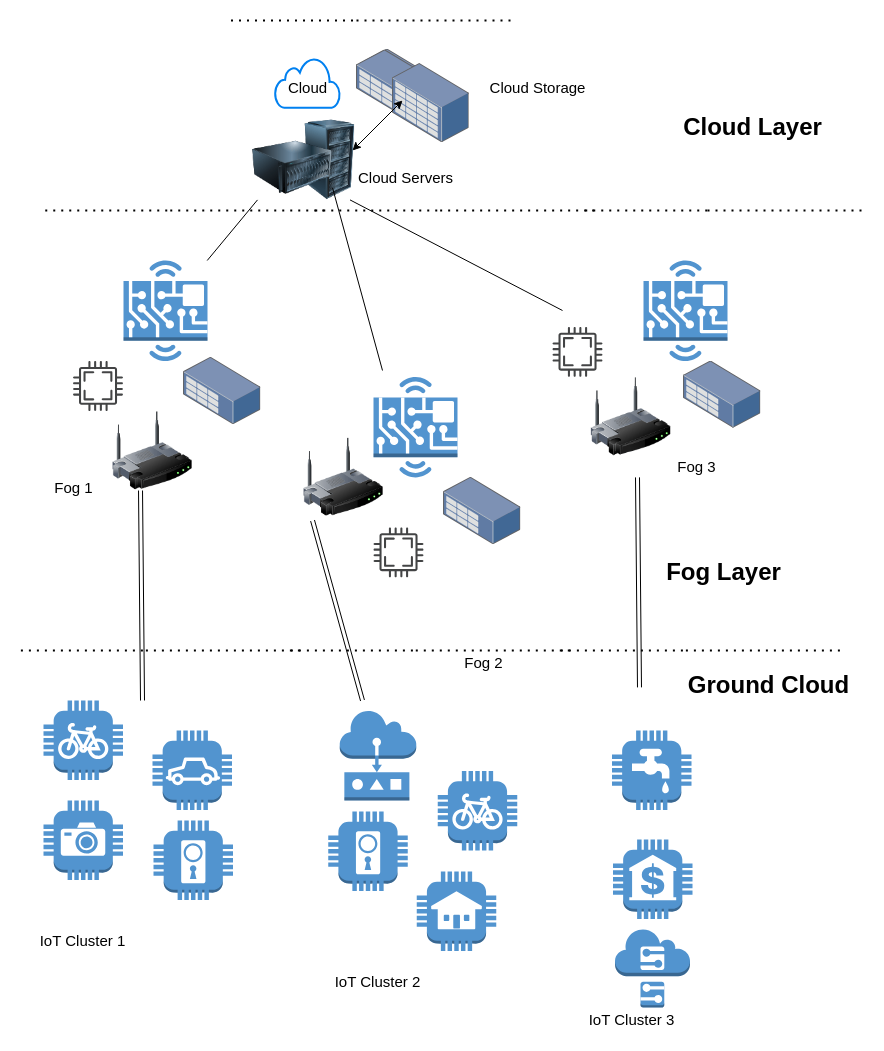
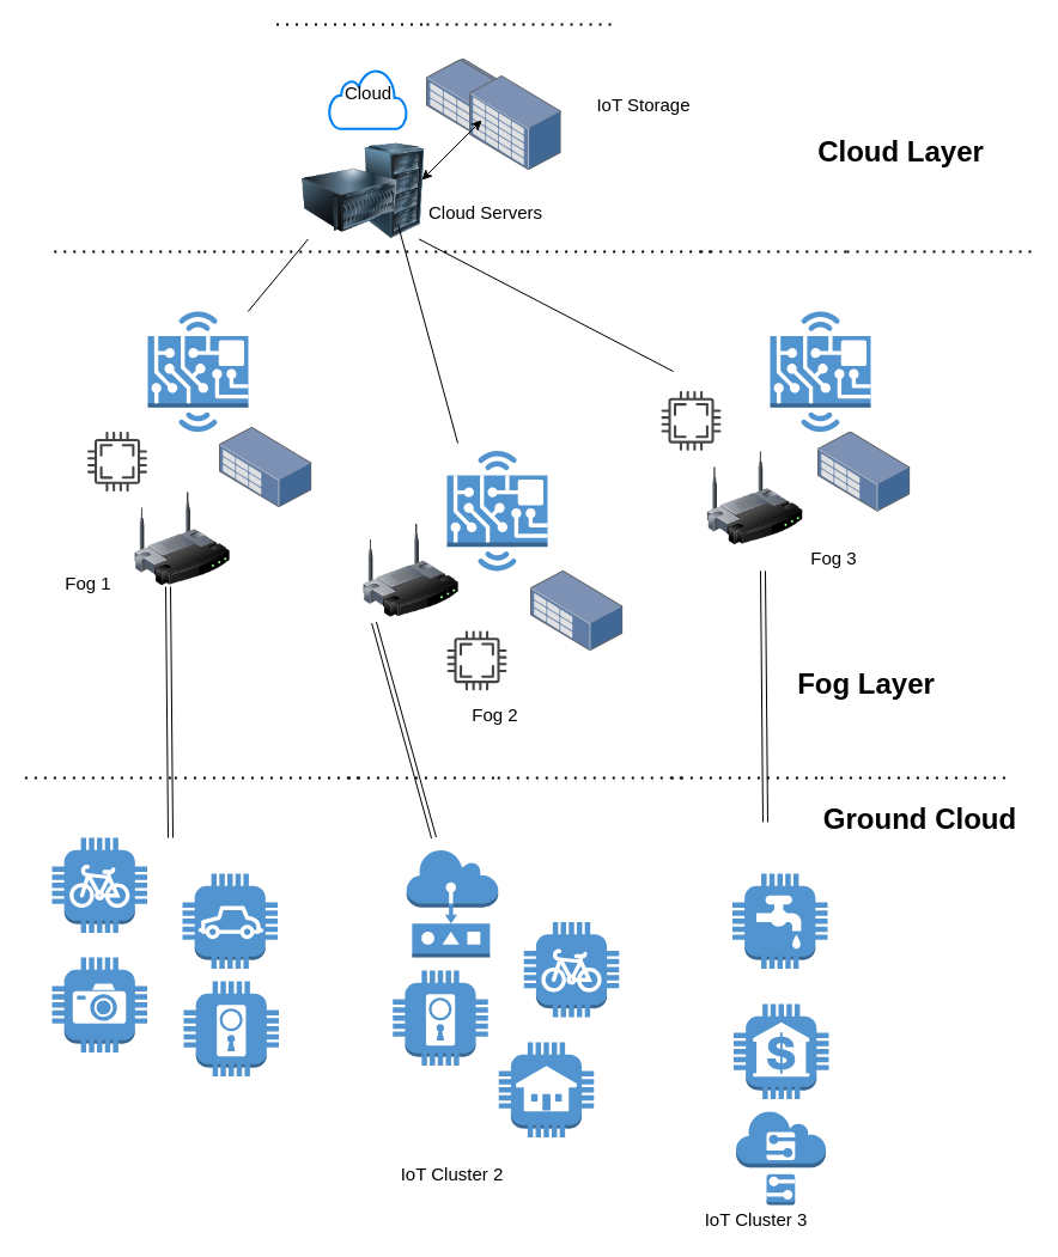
- <mxCell id="16" value="Cloud" style="text;html=1;align=center;verticalAlign=middle;resizable=0;points=[];autosize=1;strokeColor=none;fillColor=none;fontColor=none;fontSize=15;" vertex="1" parent="1"><mxGeometry x="282" y="77.2" width="50" height="20" as="geometry" /></mxCell>
+ <mxCell id="16" value="Cloud" style="text;html=1;align=center;verticalAlign=middle;resizable=0;points=[];autosize=1;strokeColor=none;fillColor=none;fontColor=none;fontSize=15;" vertex="1" parent="1"><mxGeometry x="282" y="67.2" width="50" height="20" as="geometry" /></mxCell>
- <mxCell id="17" value="Cloud Storage" style="text;html=1;align=center;verticalAlign=middle;resizable=0;points=[];autosize=1;strokeColor=none;fillColor=none;fontColor=none;fontSize=15;" vertex="1" parent="1"><mxGeometry x="482" y="77.2" width="110" height="20" as="geometry" /></mxCell>
+ <mxCell id="17" value="IoT Storage" style="text;html=1;align=center;verticalAlign=middle;resizable=0;points=[];autosize=1;strokeColor=none;fillColor=none;fontColor=none;fontSize=15;" vertex="1" parent="1"><mxGeometry x="482" y="77.2" width="110" height="20" as="geometry" /></mxCell>
- <mxCell id="31" value="Fog 2" style="text;html=1;align=center;verticalAlign=middle;resizable=0;points=[];autosize=1;strokeColor=none;fillColor=none;fontSize=15;fontColor=none;" vertex="1" parent="1"><mxGeometry x="458" y="651.9" width="50" height="20" as="geometry" /></mxCell>
+ <mxCell id="31" value="Fog 2" style="text;html=1;align=center;verticalAlign=middle;resizable=0;points=[];autosize=1;strokeColor=none;fillColor=none;fontSize=15;fontColor=none;" vertex="1" parent="1"><mxGeometry x="388" y="586.9" width="50" height="20" as="geometry" /></mxCell>
- <mxCell id="54" value="IoT Cluster 1" style="text;html=1;align=center;verticalAlign=middle;resizable=0;points=[];autosize=1;strokeColor=none;fillColor=none;fontSize=15;fontColor=none;" vertex="1" parent="1"><mxGeometry x="32" y="930" width="100" height="20" as="geometry" /></mxCell>
